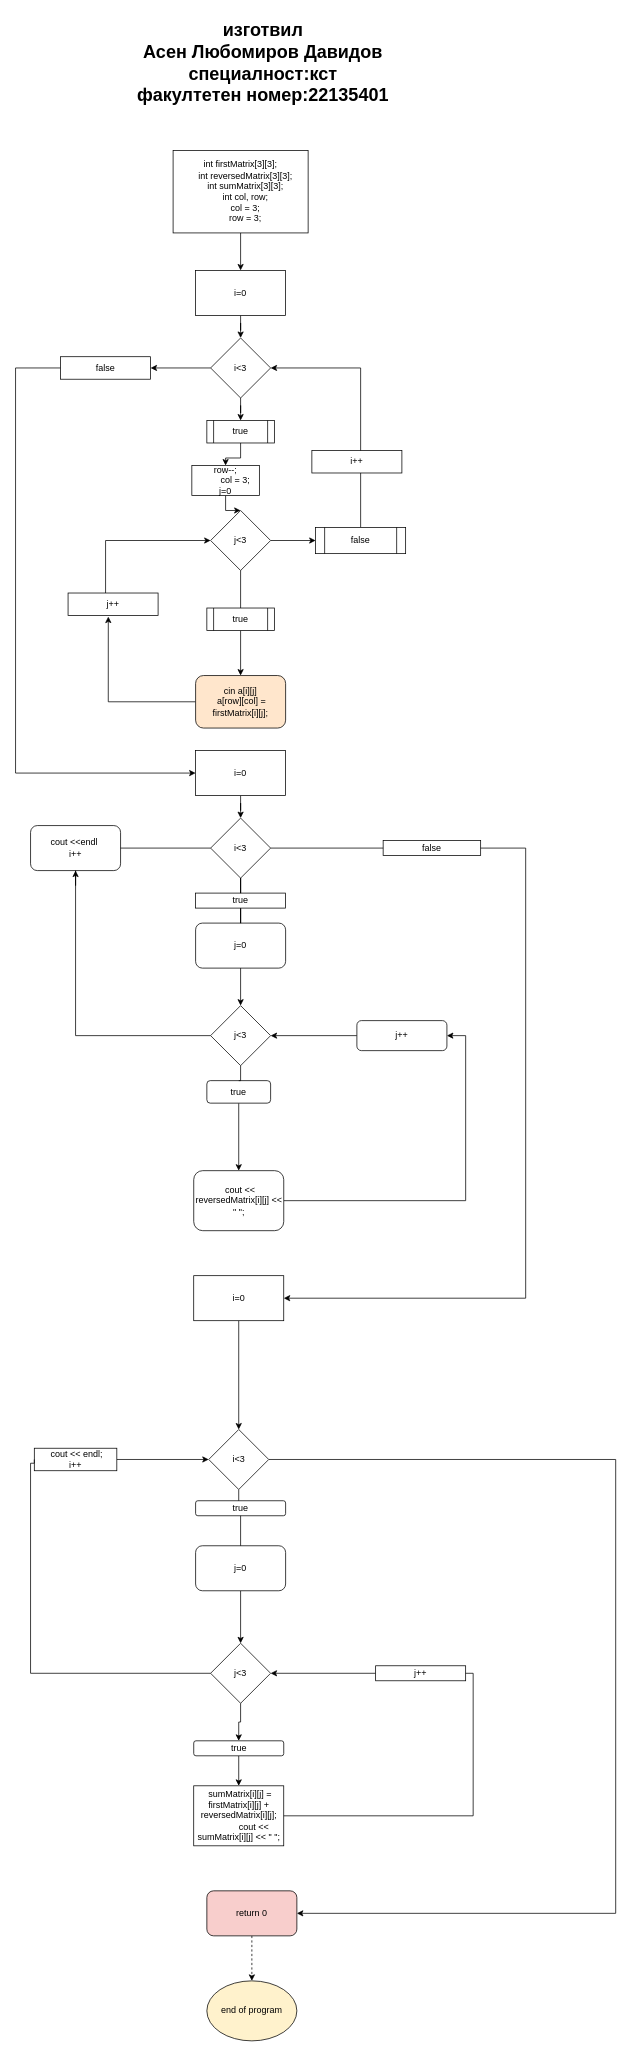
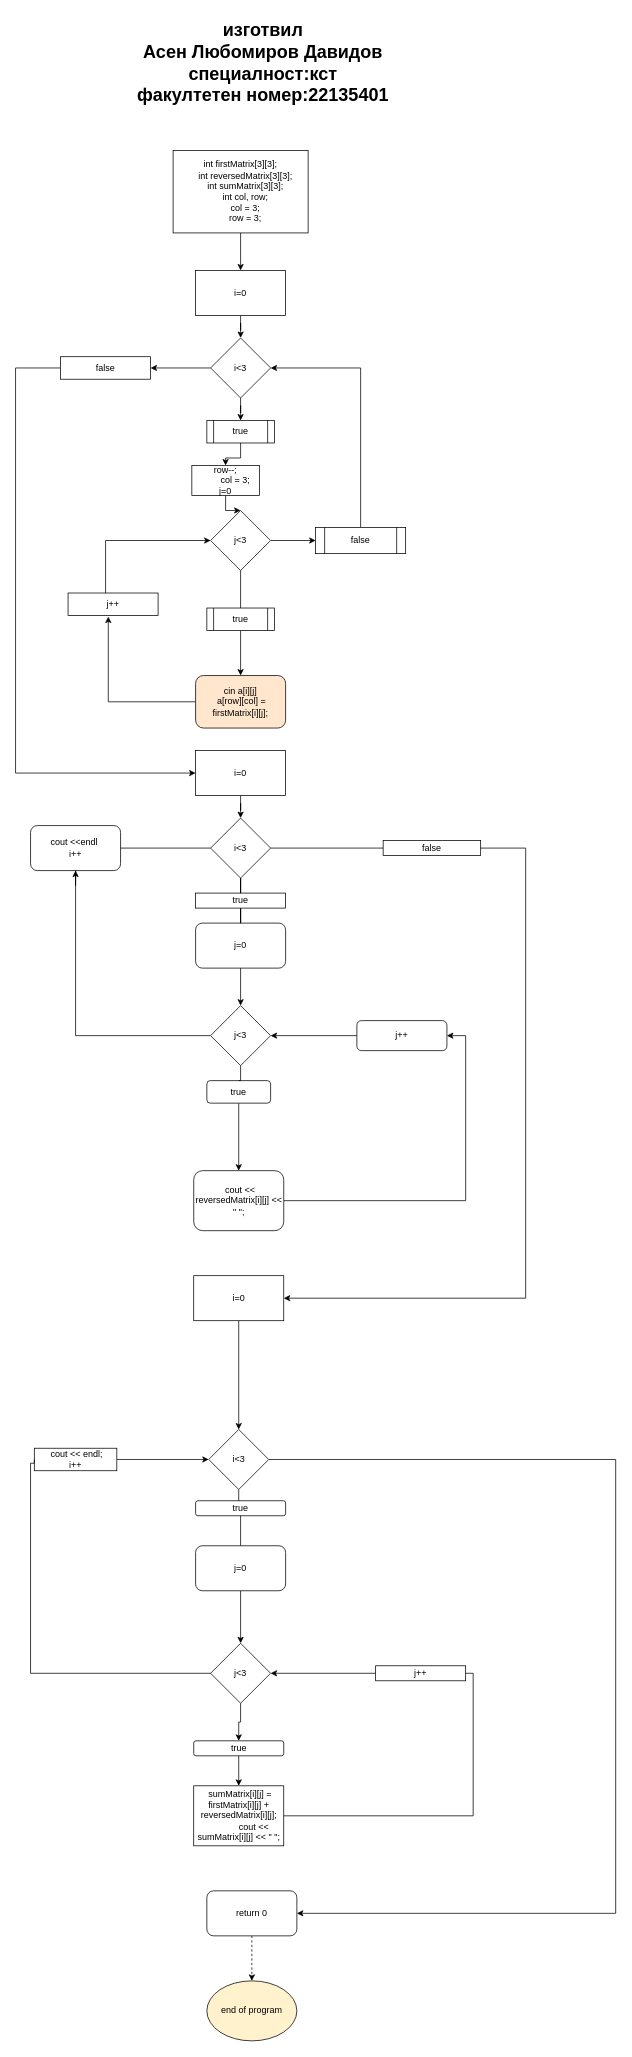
- <mxCell id="15" value="i++" style="rounded=0;whiteSpace=wrap;html=1;" parent="1" vertex="1"><mxGeometry x="415" y="600" width="120" height="30" as="geometry" /></mxCell>
- <mxCell id="67" value="return 0" style="rounded=1;whiteSpace=wrap;html=1;fillColor=#f8cecc;" parent="1" vertex="1"><mxGeometry x="275" y="2520" width="120" height="60" as="geometry" /></mxCell>
+ <mxCell id="67" value="return 0" style="rounded=1;whiteSpace=wrap;html=1;" parent="1" vertex="1"><mxGeometry x="275" y="2520" width="120" height="60" as="geometry" /></mxCell>
